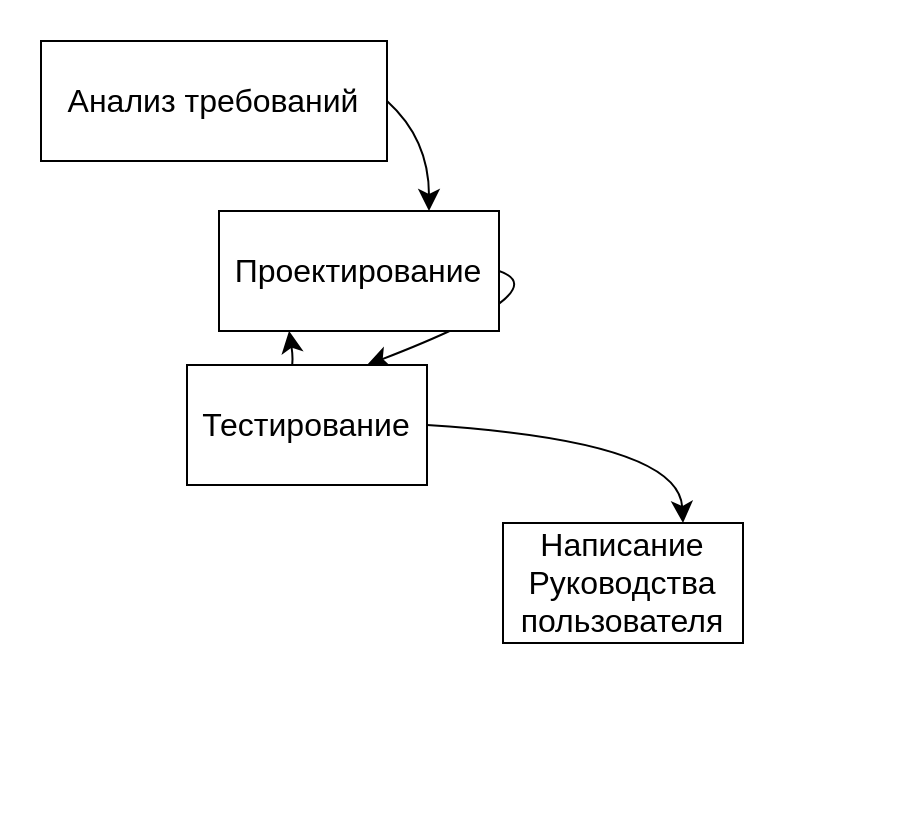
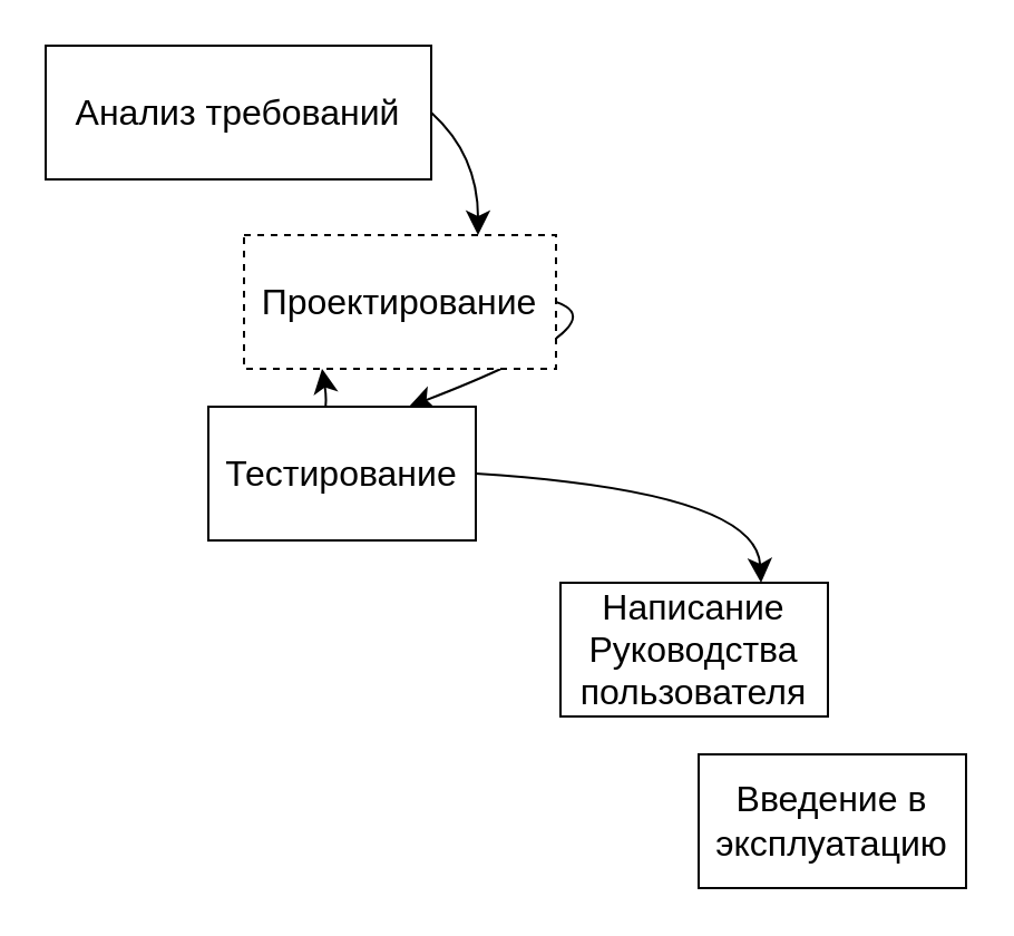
- <mxCell id="5" value="Проектирование" style="rounded=0;whiteSpace=wrap;html=1;fontSize=16;" vertex="1" parent="1"><mxGeometry x="109" y="105" width="140" height="60" as="geometry" /></mxCell>
+ <mxCell id="5" value="Проектирование" style="rounded=0;whiteSpace=wrap;html=1;fontSize=16;dashed=1;" vertex="1" parent="1"><mxGeometry x="109" y="105" width="140" height="60" as="geometry" /></mxCell>
+ <mxCell id="10" value="Введение в эксплуатацию" style="rounded=0;whiteSpace=wrap;html=1;fontSize=16;" vertex="1" parent="1"><mxGeometry x="313" y="338" width="120" height="60" as="geometry" /></mxCell>
